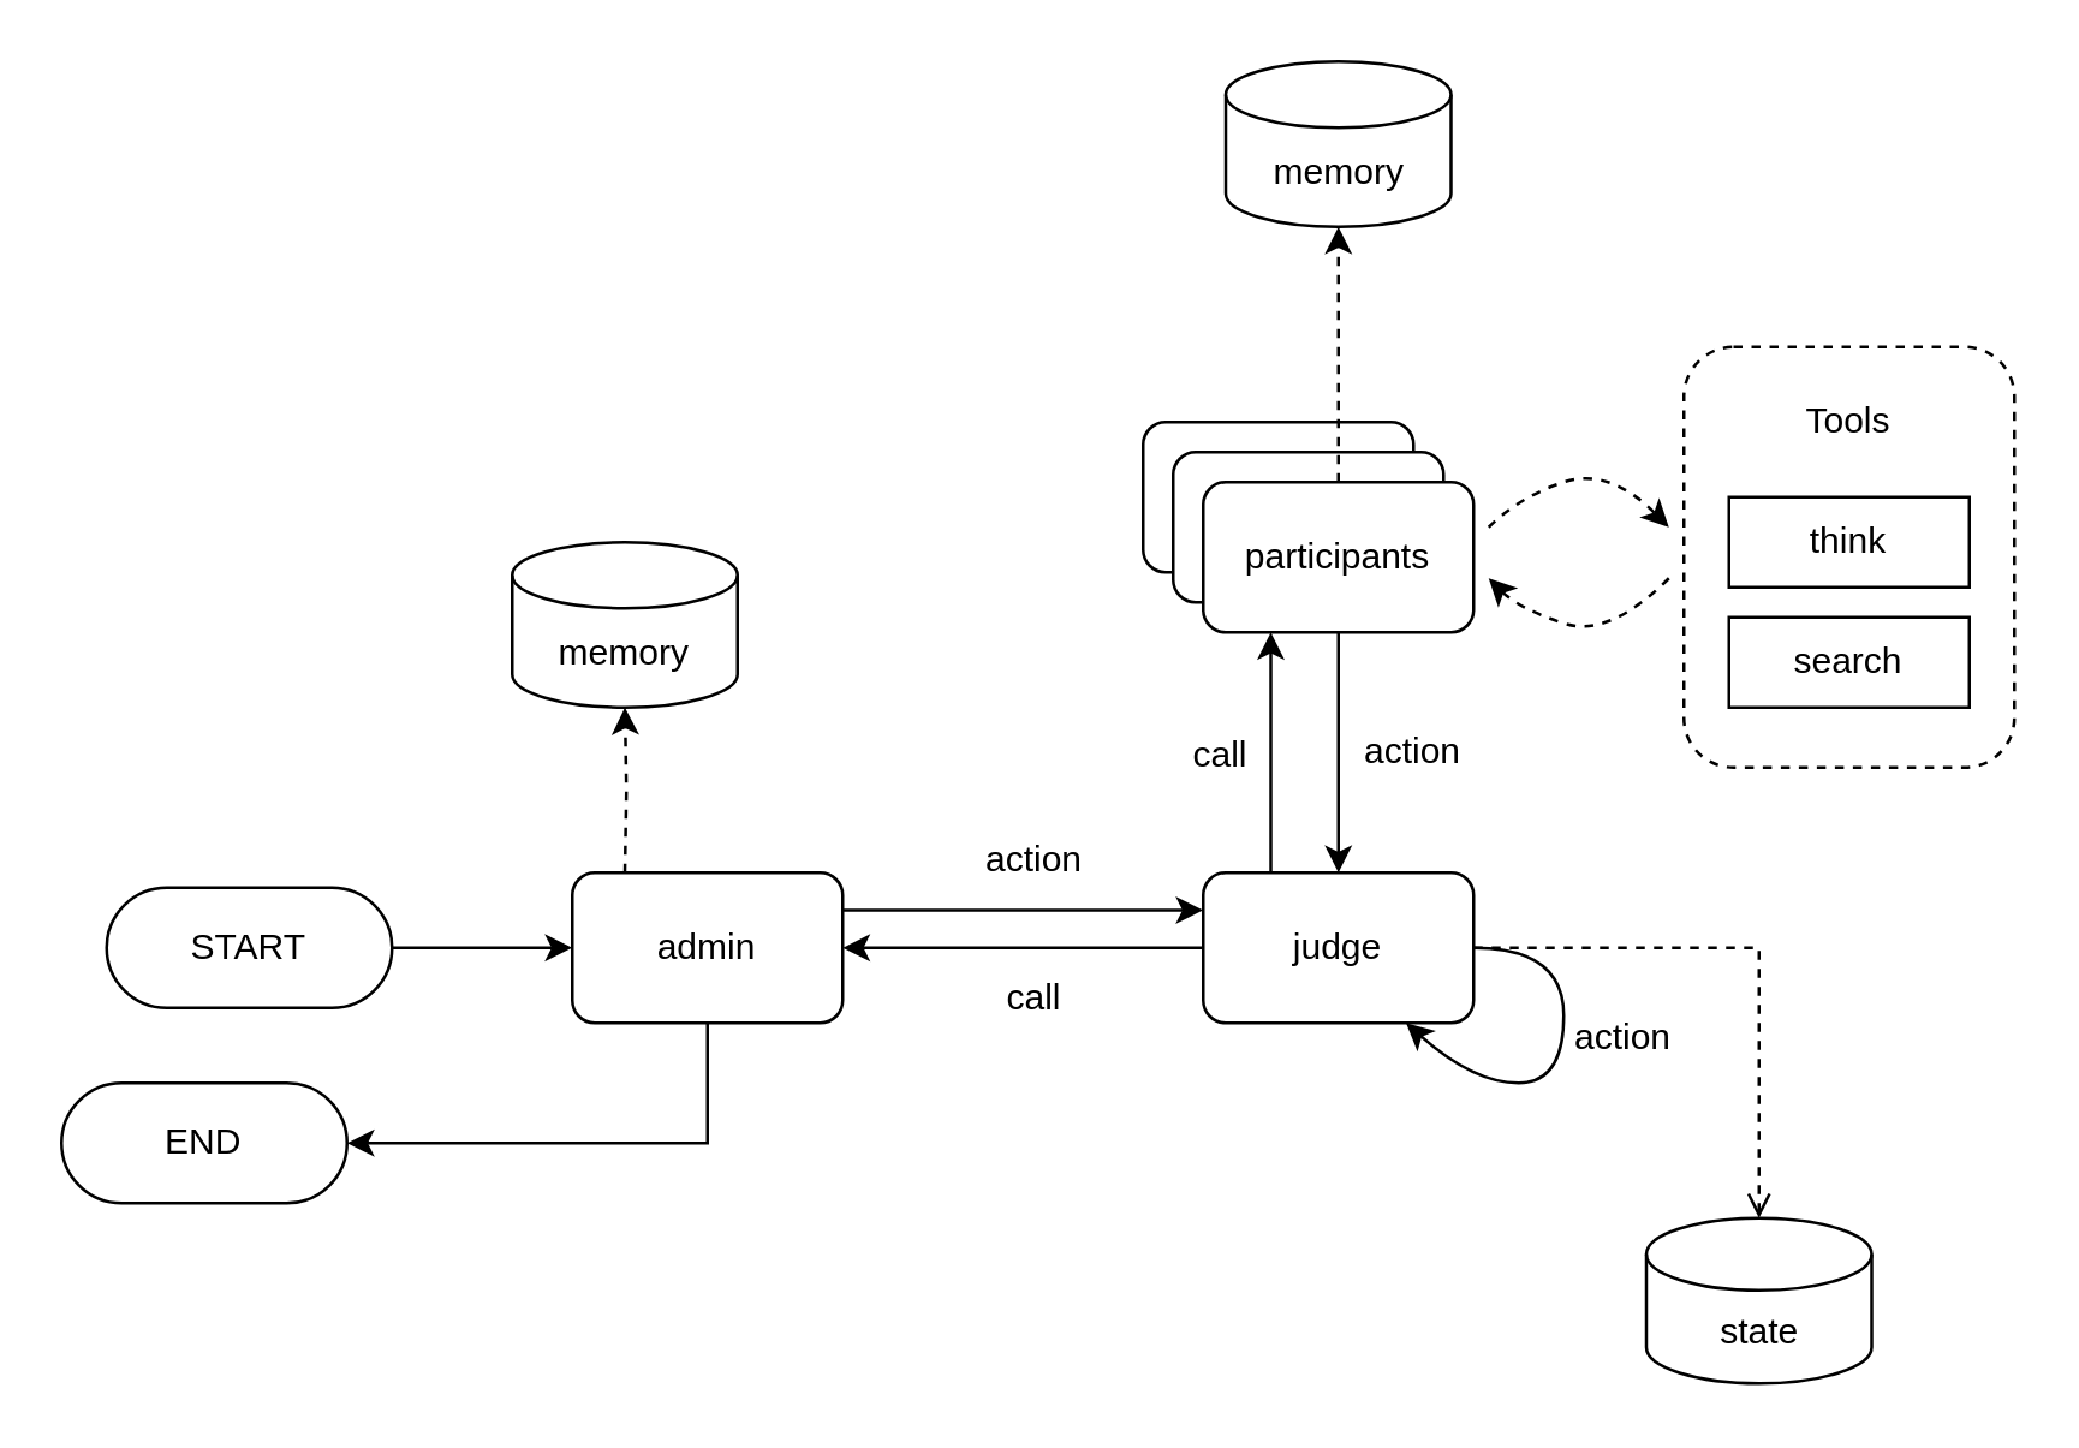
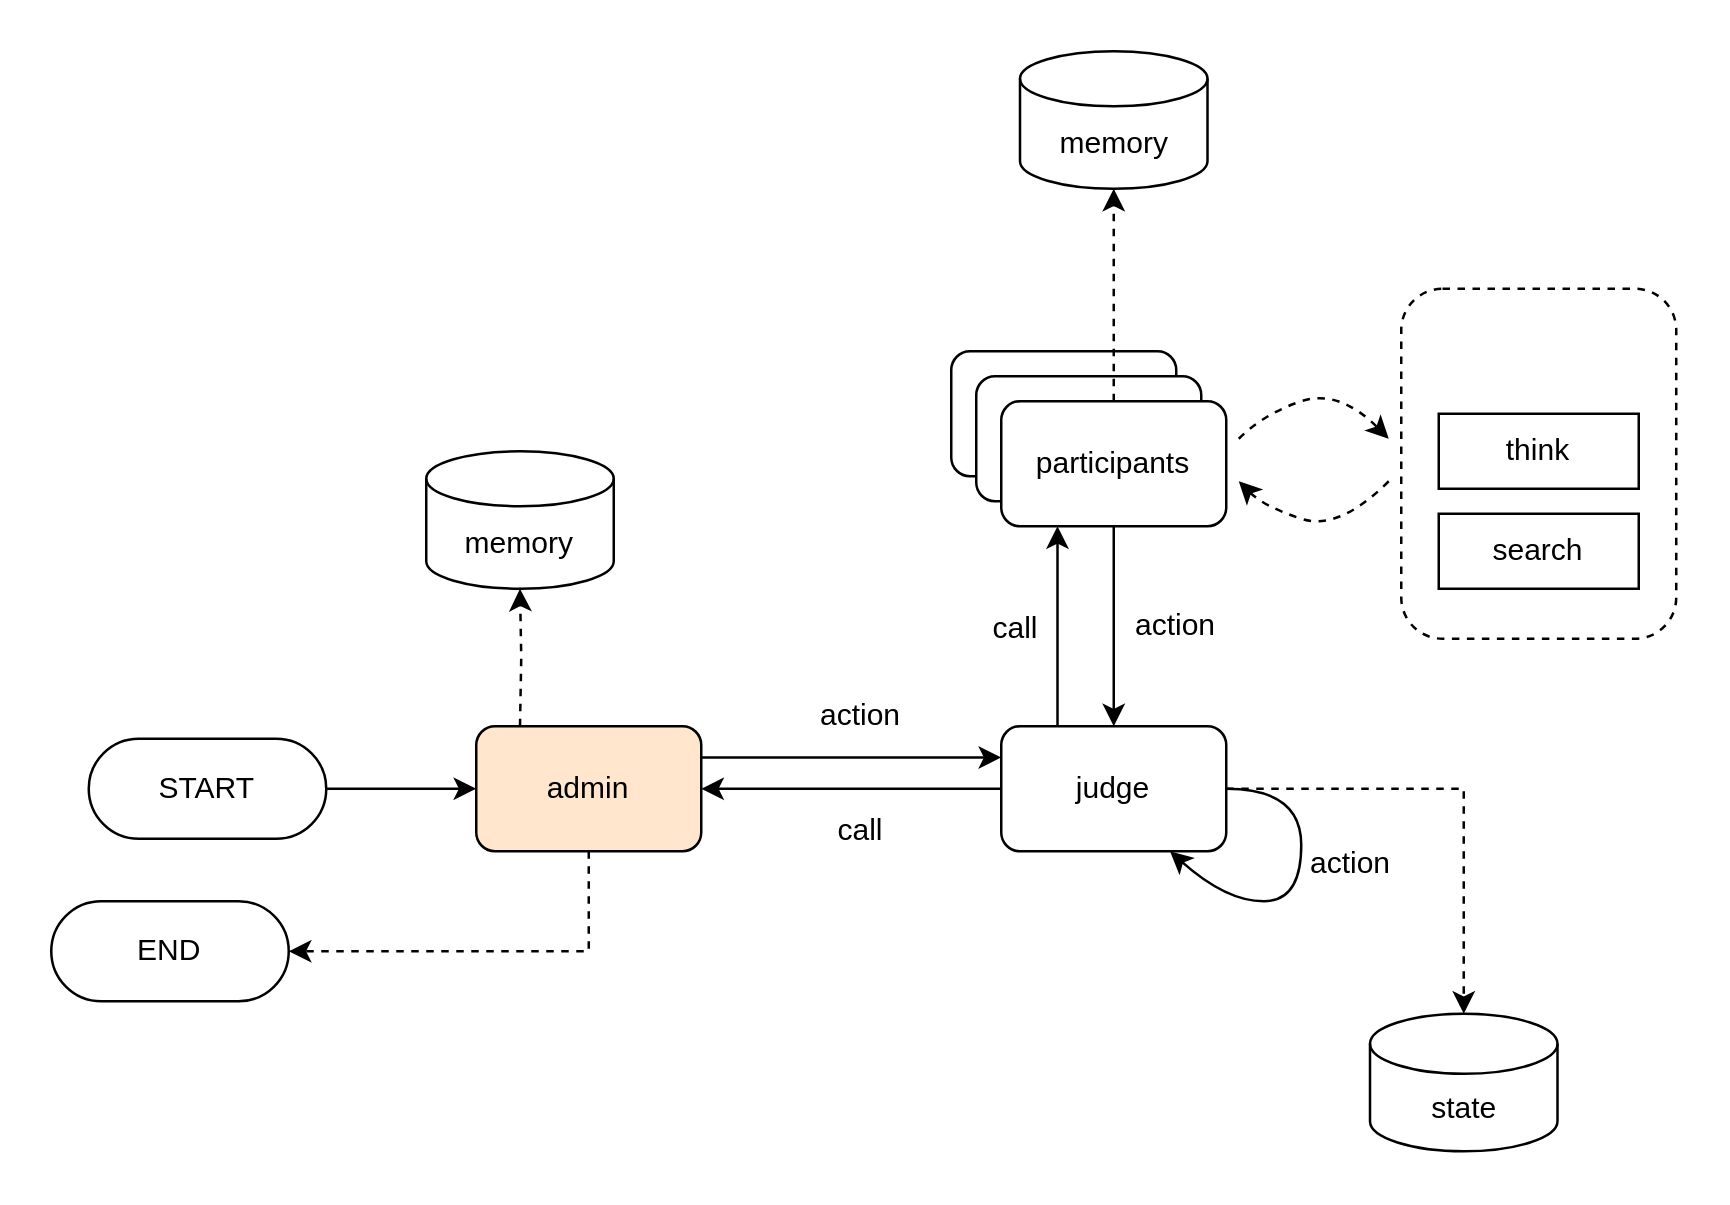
- <mxCell id="11" value="Tools" style="text;html=1;align=center;verticalAlign=middle;whiteSpace=wrap;rounded=0;" vertex="1" parent="1"><mxGeometry x="585" y="125" width="60" height="30" as="geometry" /></mxCell>
- <mxCell id="5" value="admin" style="rounded=1;whiteSpace=wrap;html=1;" vertex="1" parent="1"><mxGeometry x="190" y="290" width="90" height="50" as="geometry" /></mxCell>
+ <mxCell id="5" value="admin" style="rounded=1;whiteSpace=wrap;html=1;fillColor=#ffe6cc;" vertex="1" parent="1"><mxGeometry x="190" y="290" width="90" height="50" as="geometry" /></mxCell>
- <mxCell id="4" style="edgeStyle=orthogonalEdgeStyle;rounded=0;orthogonalLoop=1;jettySize=auto;html=1;entryX=1;entryY=0.5;entryDx=0;entryDy=0;" edge="1" parent="1" source="5" target="28"><mxGeometry relative="1" as="geometry"><Array as="points"><mxPoint x="235" y="380" /></Array></mxGeometry></mxCell>
+ <mxCell id="4" style="edgeStyle=orthogonalEdgeStyle;rounded=0;orthogonalLoop=1;jettySize=auto;html=1;entryX=1;entryY=0.5;entryDx=0;entryDy=0;dashed=1;" edge="1" parent="1" source="5" target="28"><mxGeometry relative="1" as="geometry"><Array as="points"><mxPoint x="235" y="380" /></Array></mxGeometry></mxCell>
- <mxCell id="16" style="edgeStyle=orthogonalEdgeStyle;rounded=0;orthogonalLoop=1;jettySize=auto;html=1;entryX=0.5;entryY=0;entryDx=0;entryDy=0;dashed=1;endArrow=open;" edge="1" parent="1" source="19" target="21"><mxGeometry relative="1" as="geometry" /></mxCell>
+ <mxCell id="16" style="edgeStyle=orthogonalEdgeStyle;rounded=0;orthogonalLoop=1;jettySize=auto;html=1;entryX=0.5;entryY=0;entryDx=0;entryDy=0;dashed=1;" edge="1" parent="1" source="19" target="21"><mxGeometry relative="1" as="geometry" /></mxCell>
